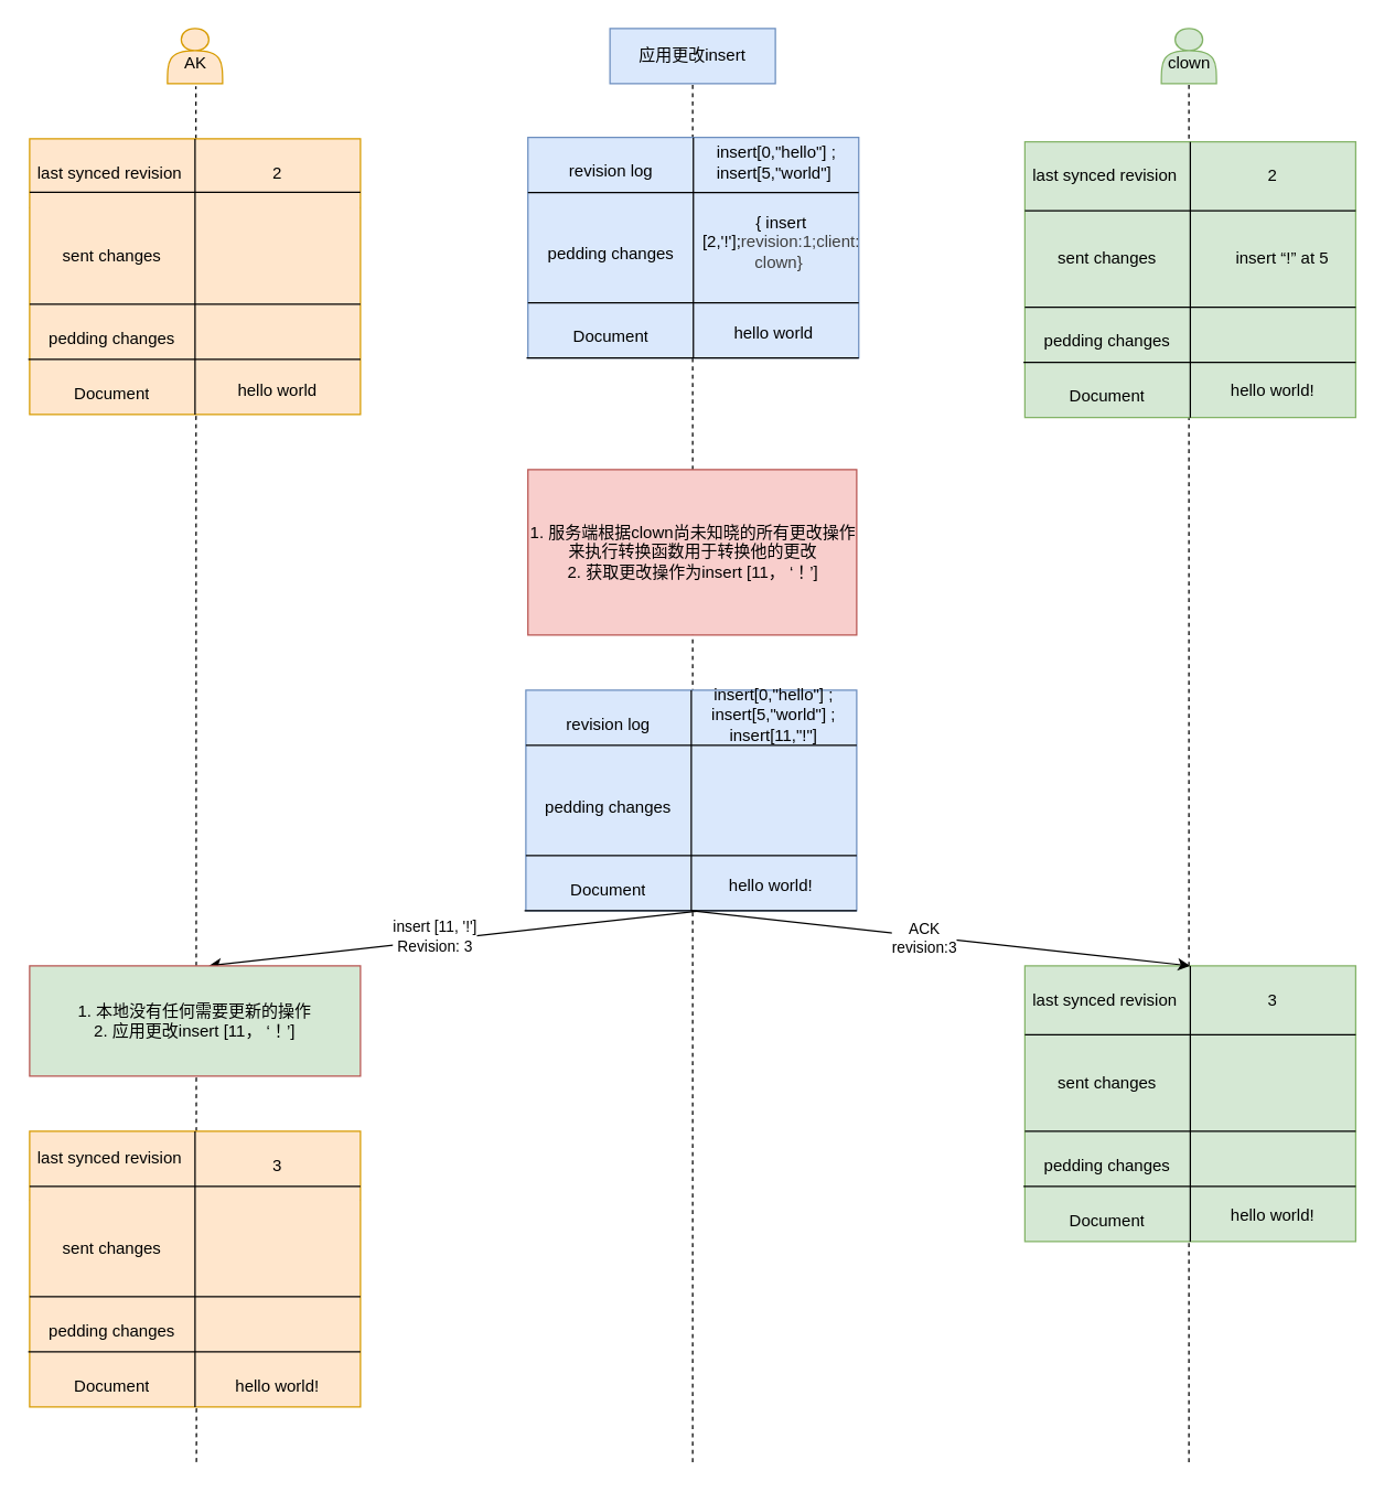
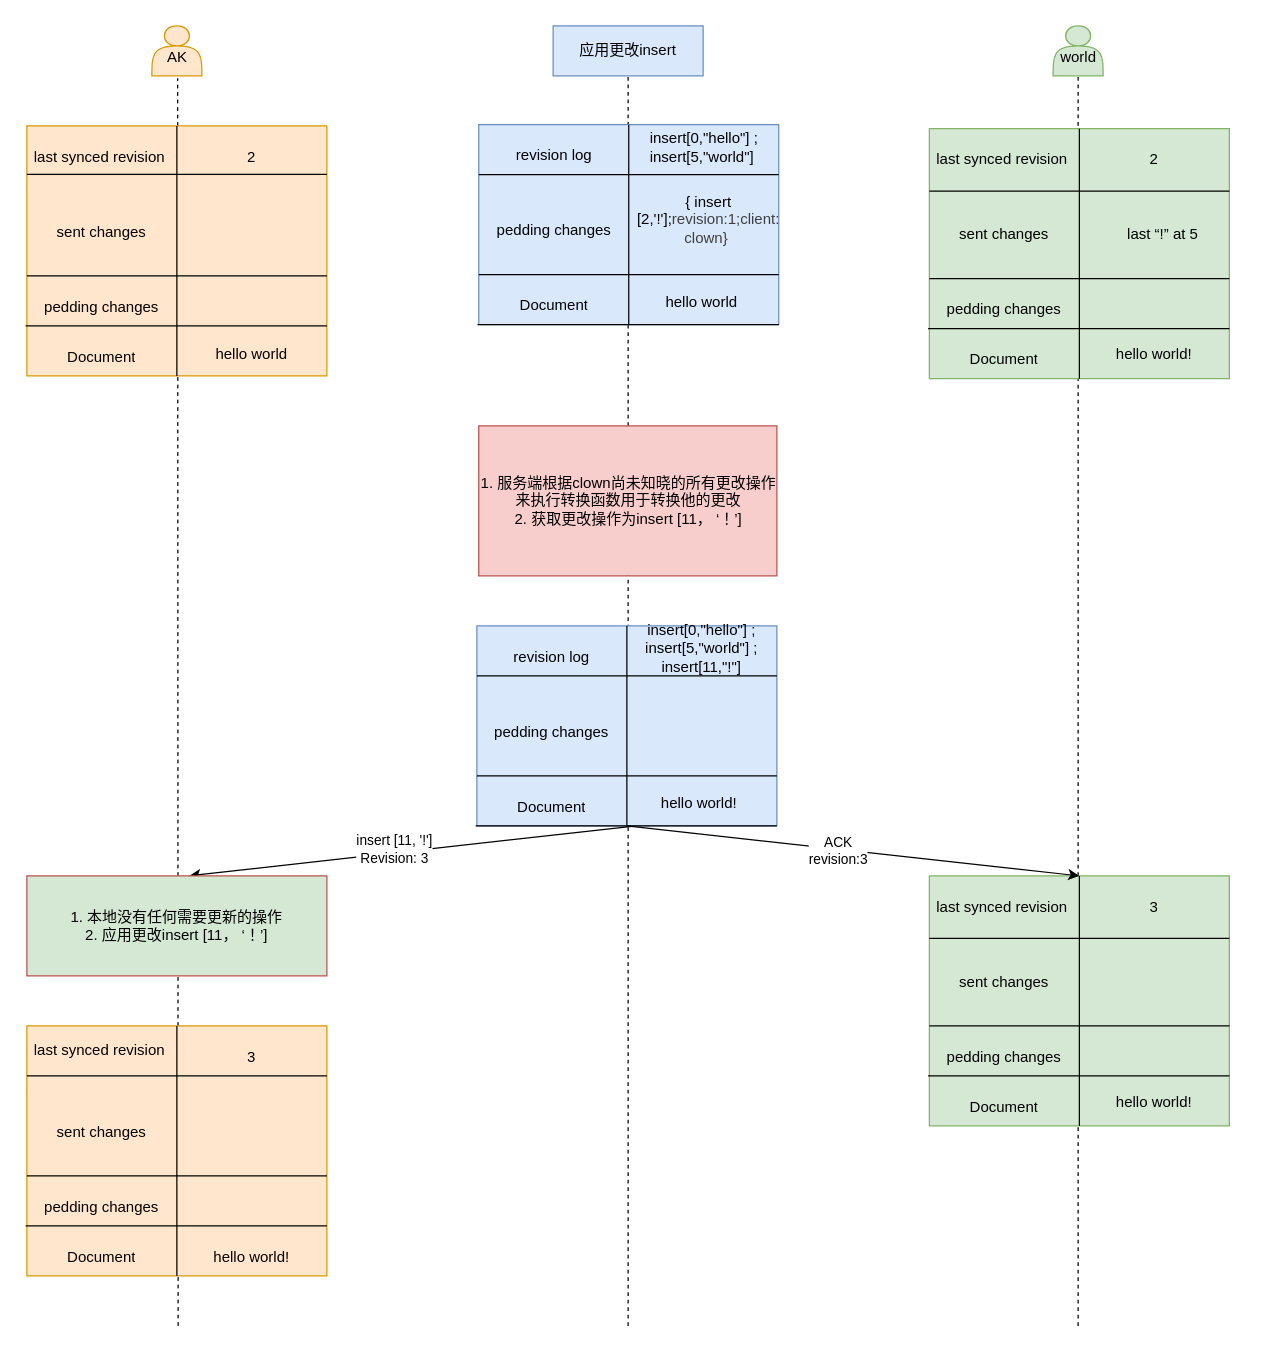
- <mxCell id="6" value="clown" style="text;html=1;align=center;verticalAlign=middle;resizable=0;points=[];autosize=1;strokeColor=none;fillColor=none;" parent="1" vertex="1"><mxGeometry x="837" y="30" width="50" height="30" as="geometry" /></mxCell>
+ <mxCell id="6" value="world" style="text;html=1;align=center;verticalAlign=middle;resizable=0;points=[];autosize=1;strokeColor=none;fillColor=none;" parent="1" vertex="1"><mxGeometry x="837" y="30" width="50" height="30" as="geometry" /></mxCell>
- <mxCell id="79" value="&lt;span style=&quot;color: rgb(0, 0, 0);&quot;&gt;insert “!” at 5&lt;/span&gt;" style="text;html=1;align=center;verticalAlign=middle;whiteSpace=wrap;rounded=0;" vertex="1" parent="1"><mxGeometry x="870" y="172.2" width="120" height="30" as="geometry" /></mxCell>
+ <mxCell id="79" value="&lt;span style=&quot;color: rgb(0, 0, 0);&quot;&gt;last “!” at 5&lt;/span&gt;" style="text;html=1;align=center;verticalAlign=middle;whiteSpace=wrap;rounded=0;" vertex="1" parent="1"><mxGeometry x="870" y="172.2" width="120" height="30" as="geometry" /></mxCell>
